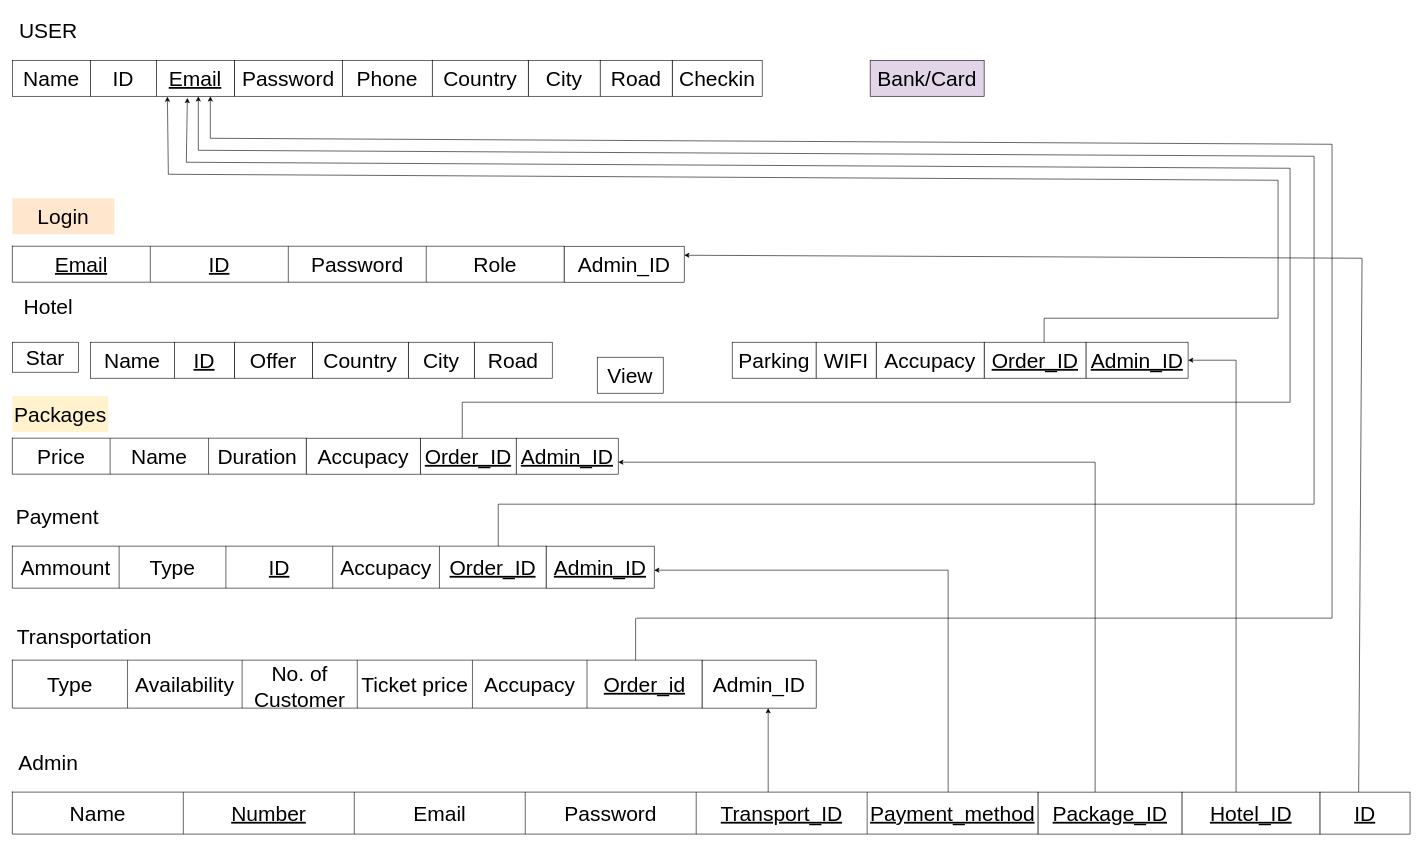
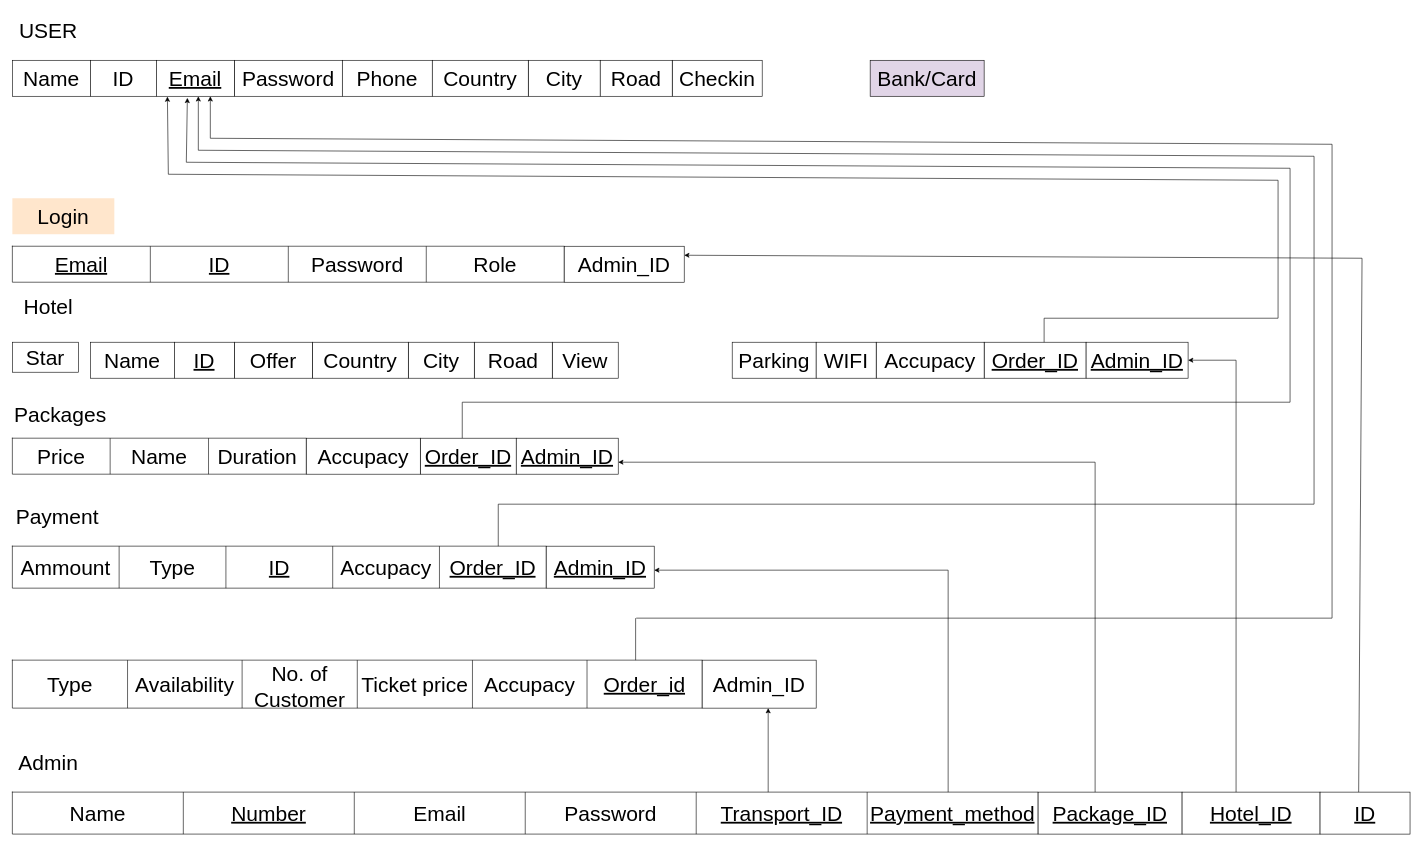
- <mxCell id="14" value="View" style="rounded=0;whiteSpace=wrap;html=1;fontSize=35;" vertex="1" parent="1"><mxGeometry x="995" y="595" width="110" height="60" as="geometry" /></mxCell>
+ <mxCell id="14" value="View" style="rounded=0;whiteSpace=wrap;html=1;fontSize=35;" vertex="1" parent="1"><mxGeometry x="920" y="570" width="110" height="60" as="geometry" /></mxCell>
- <mxCell id="21" value="Packages" style="rounded=0;whiteSpace=wrap;html=1;fontSize=35;strokeColor=none;fillColor=#fff2cc;" vertex="1" parent="1"><mxGeometry x="20" y="660" width="160" height="60" as="geometry" /></mxCell>
+ <mxCell id="21" value="Packages" style="rounded=0;whiteSpace=wrap;html=1;fontSize=35;strokeColor=none;" vertex="1" parent="1"><mxGeometry x="20" y="660" width="160" height="60" as="geometry" /></mxCell>
- <mxCell id="50" value="Transportation" style="rounded=0;whiteSpace=wrap;html=1;fontSize=35;strokeColor=none;" vertex="1" parent="1"><mxGeometry x="20" y="1030" width="240" height="60" as="geometry" /></mxCell>
